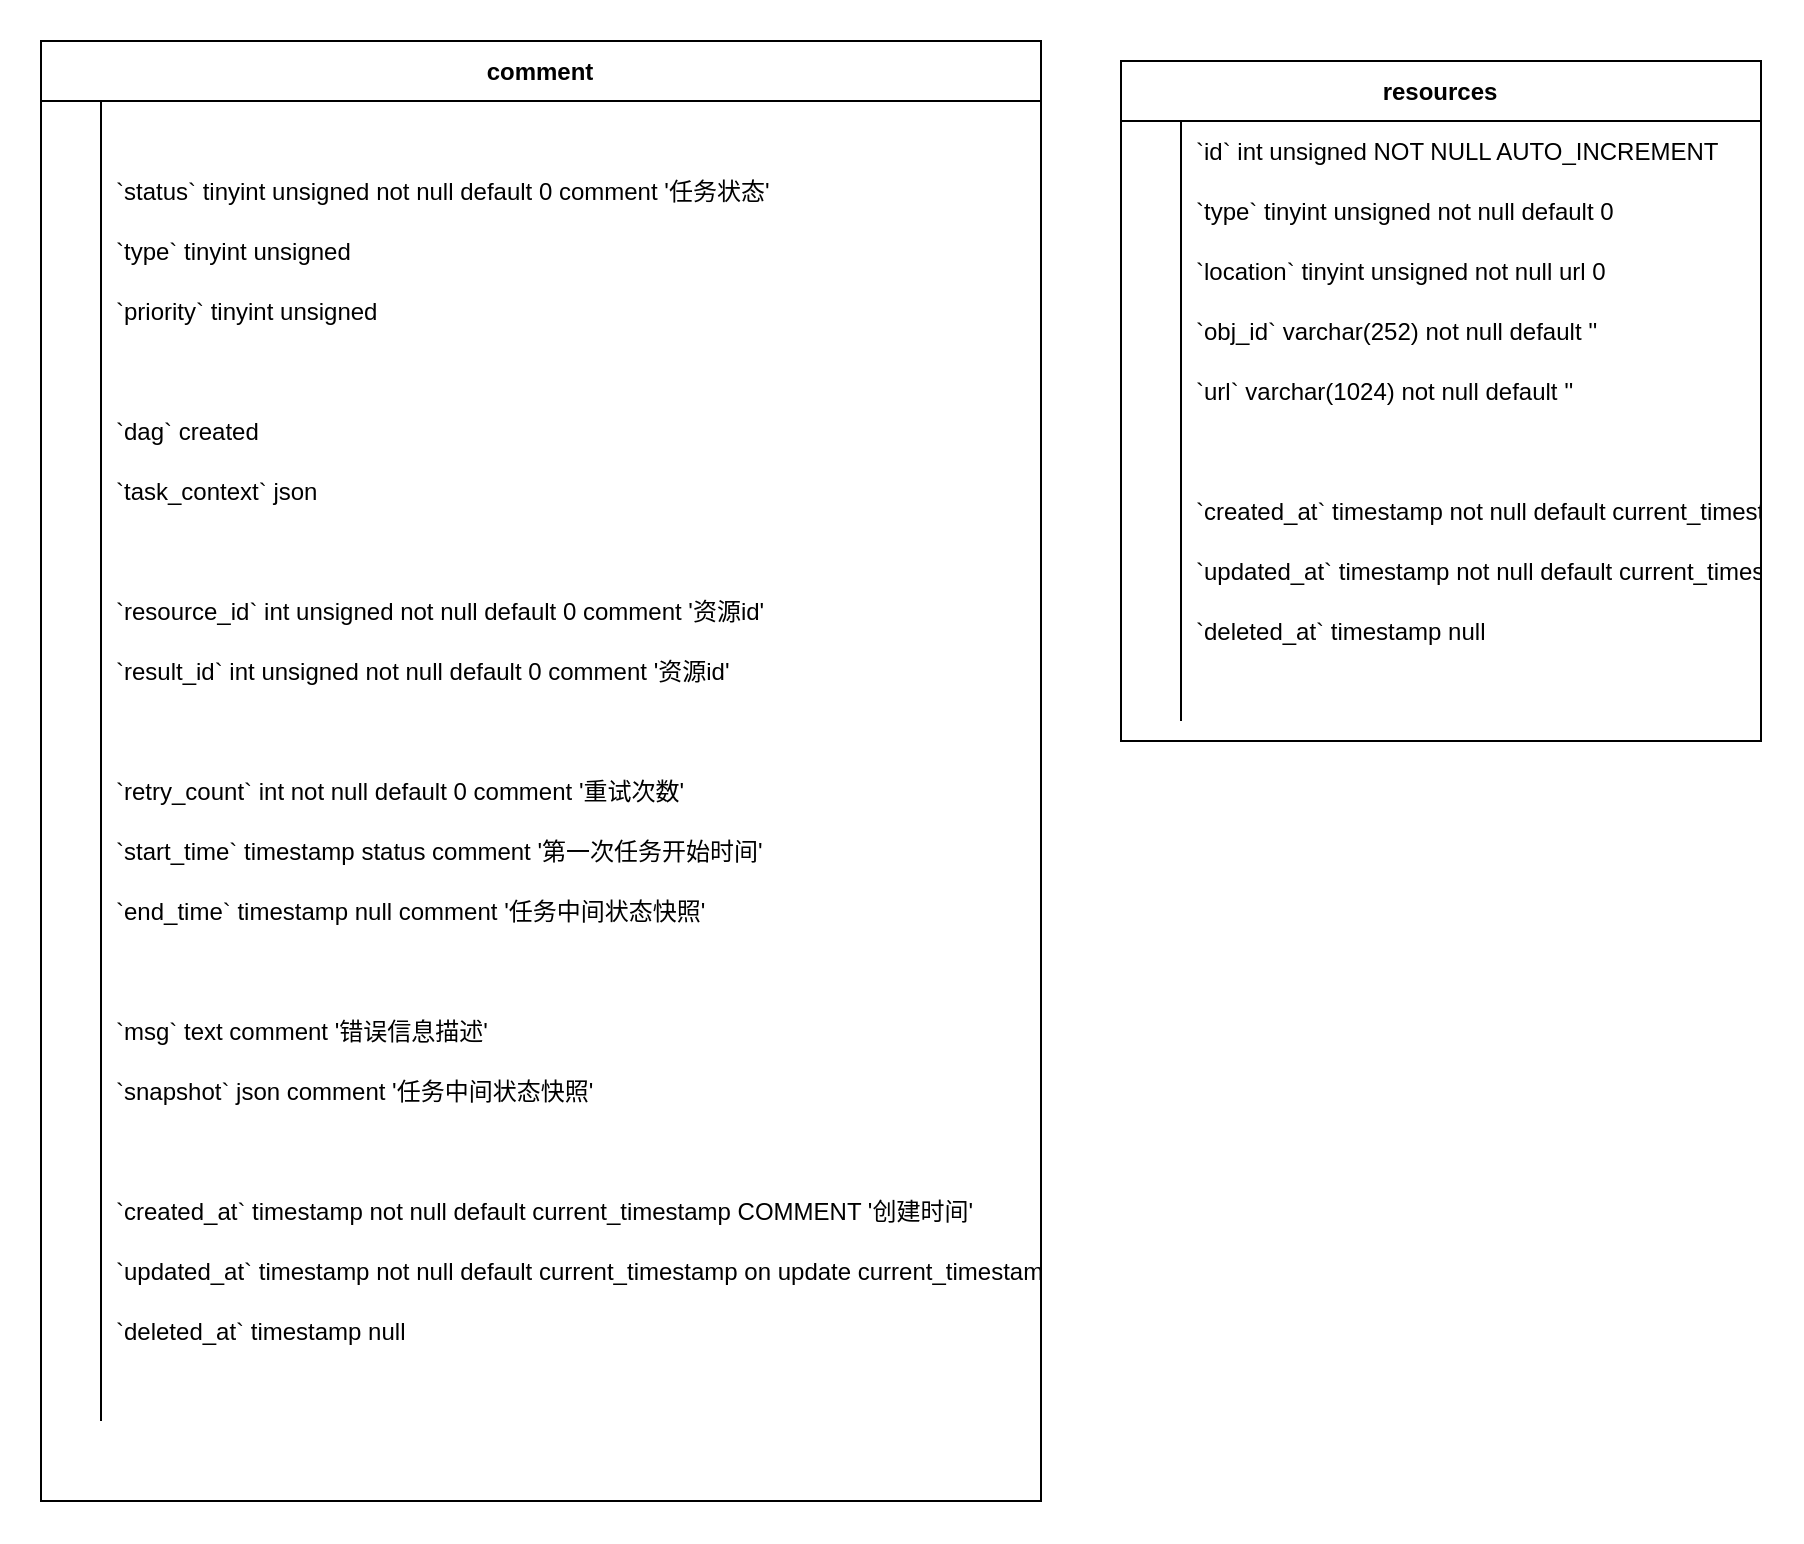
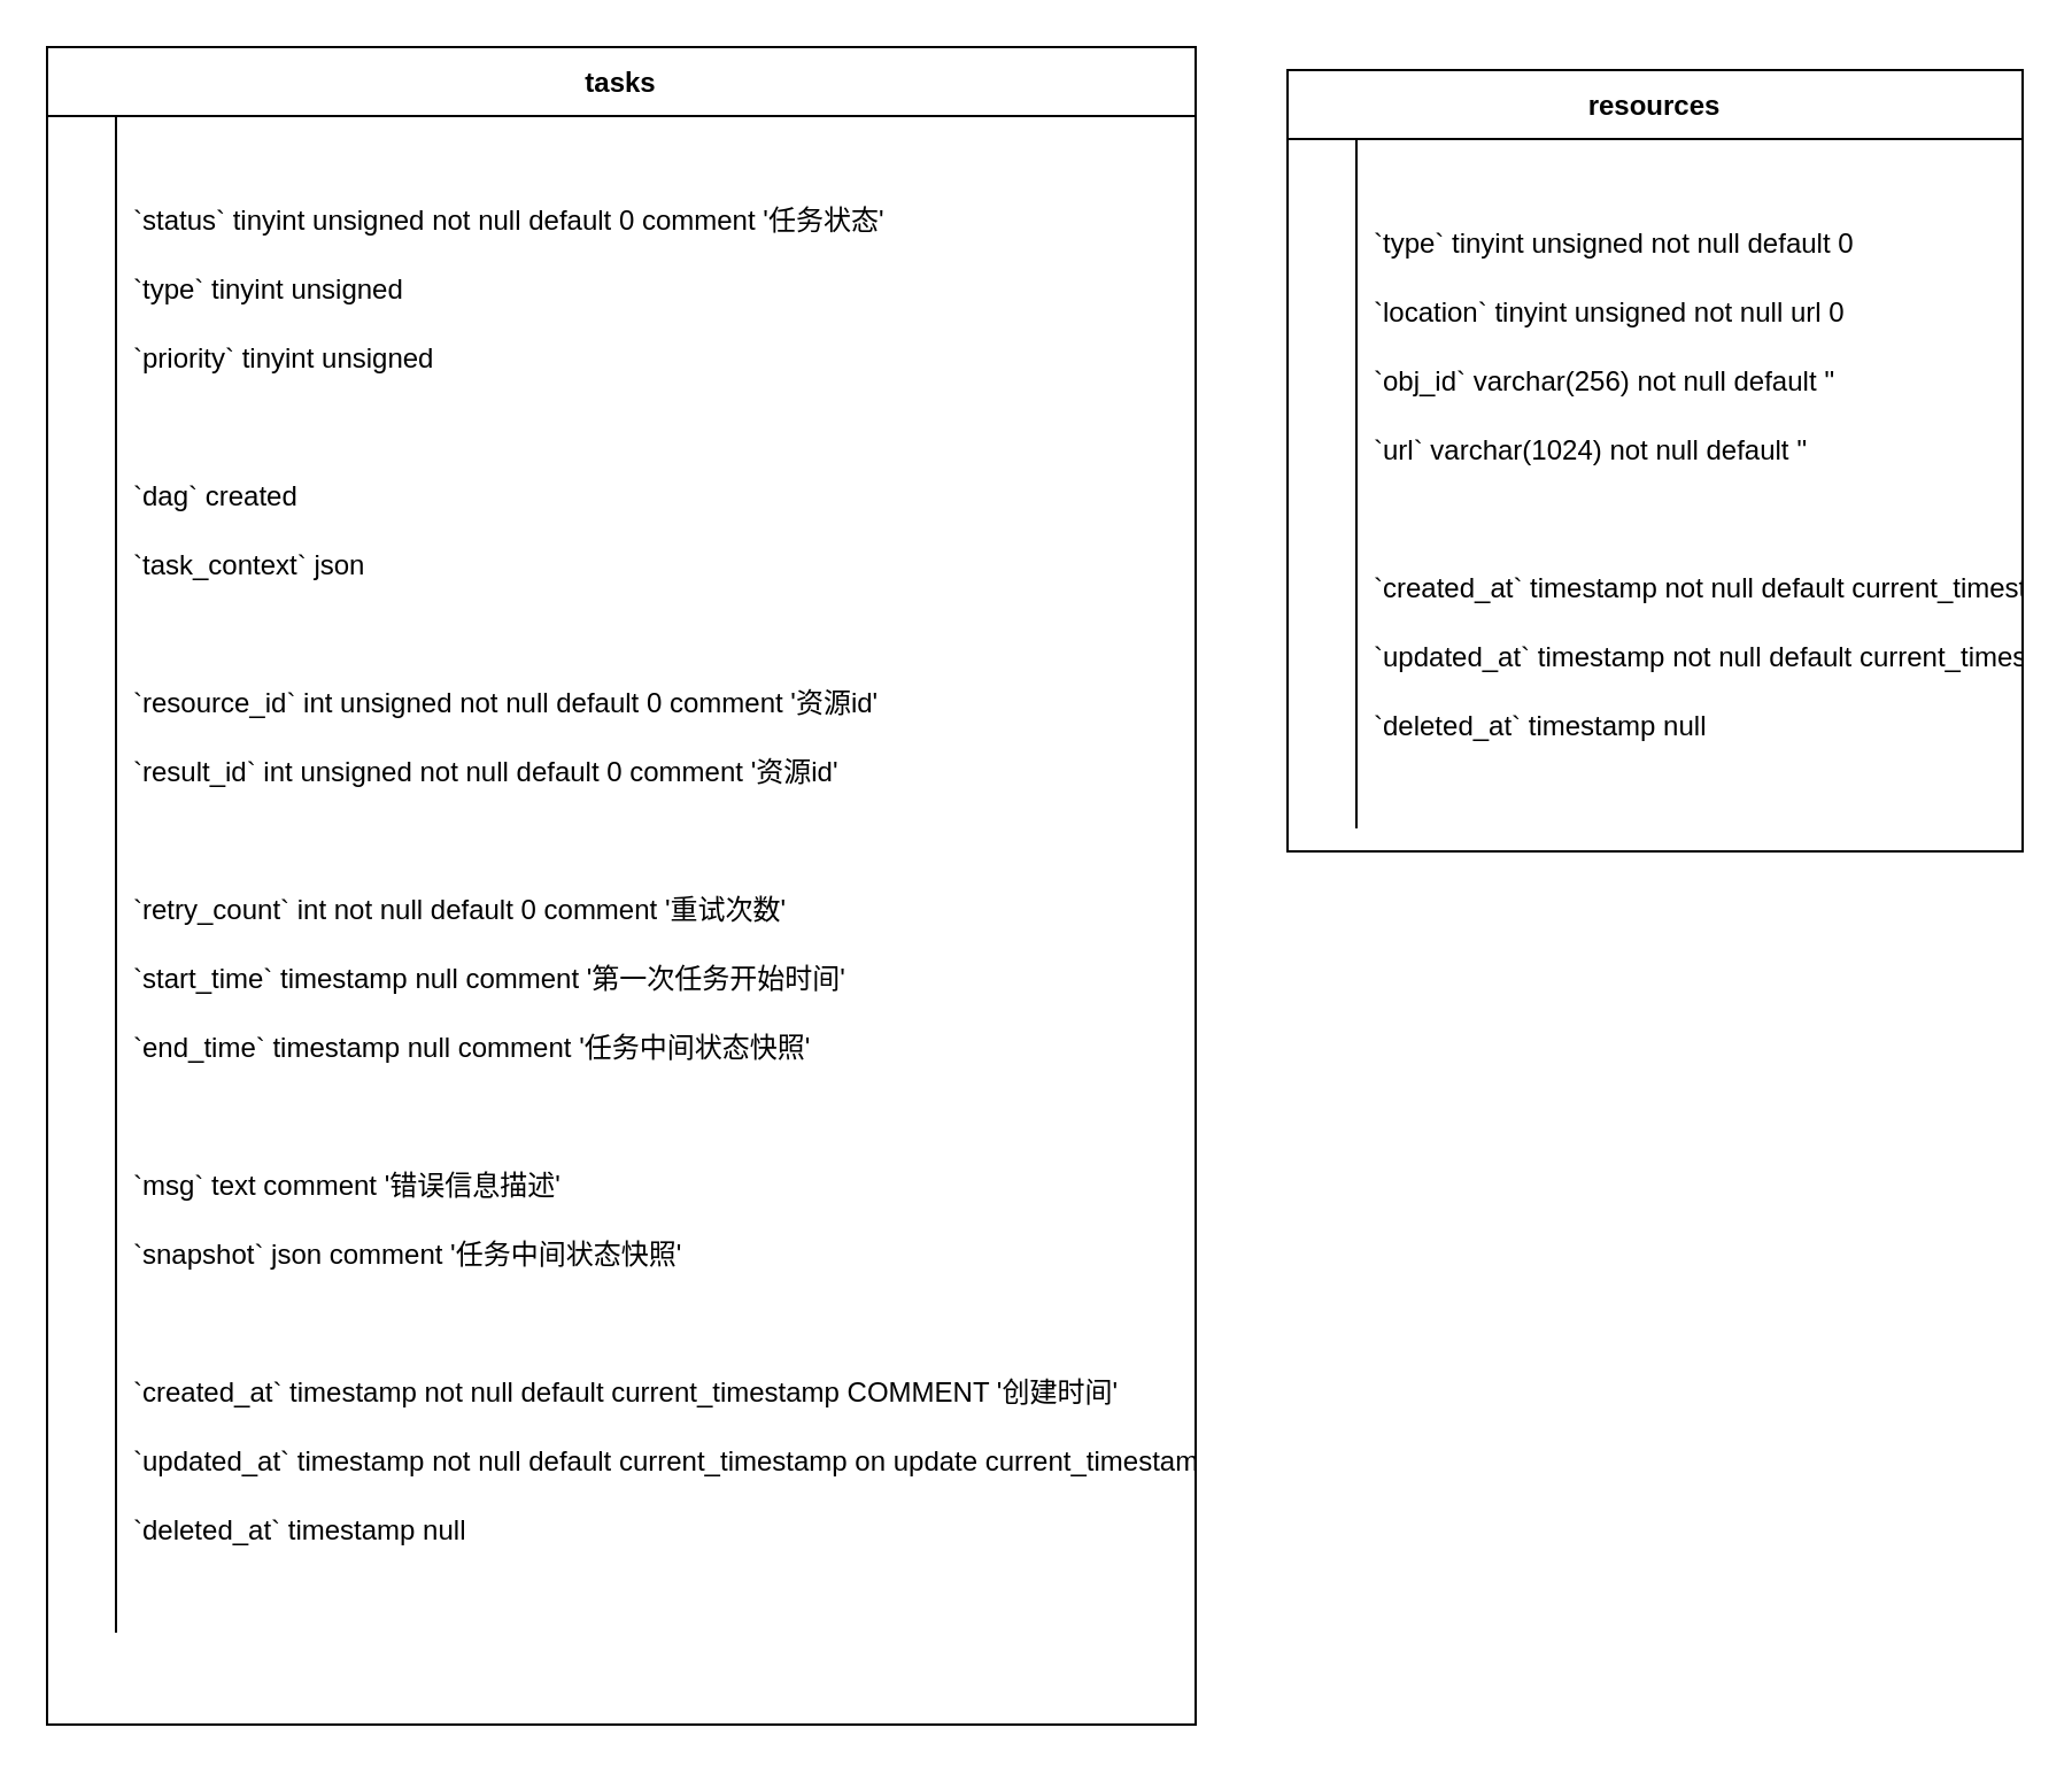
- <mxCell id="2" value="comment" style="shape=table;startSize=30;container=1;collapsible=1;childLayout=tableLayout;fixedRows=1;rowLines=0;fontStyle=1;align=center;resizeLast=1;" vertex="1" parent="1"><mxGeometry x="20" y="20" width="500" height="730" as="geometry" /></mxCell>
+ <mxCell id="2" value="tasks" style="shape=table;startSize=30;container=1;collapsible=1;childLayout=tableLayout;fixedRows=1;rowLines=0;fontStyle=1;align=center;resizeLast=1;" vertex="1" parent="1"><mxGeometry x="20" y="20" width="500" height="730" as="geometry" /></mxCell>
- <mxCell id="73" value="`id`          int unsigned     NOT NULL AUTO_INCREMENT" style="shape=partialRectangle;overflow=hidden;connectable=0;fillColor=none;top=0;left=0;bottom=0;right=0;align=left;spacingLeft=6;" vertex="1" parent="71"><mxGeometry x="30" width="290" height="30" as="geometry" /></mxCell>
- <mxCell id="82" value="`obj_id`      varchar(252)     not null default ''" style="shape=partialRectangle;overflow=hidden;connectable=0;fillColor=none;top=0;left=0;bottom=0;right=0;align=left;spacingLeft=6;" vertex="1" parent="80"><mxGeometry x="30" width="290" height="30" as="geometry" /></mxCell>
+ <mxCell id="82" value="`obj_id`      varchar(256)     not null default ''" style="shape=partialRectangle;overflow=hidden;connectable=0;fillColor=none;top=0;left=0;bottom=0;right=0;align=left;spacingLeft=6;" vertex="1" parent="80"><mxGeometry x="30" width="290" height="30" as="geometry" /></mxCell>
- <mxCell id="40" value="`start_time`       timestamp        status comment '第一次任务开始时间'" style="shape=partialRectangle;overflow=hidden;connectable=0;fillColor=none;top=0;left=0;bottom=0;right=0;align=left;spacingLeft=6;" vertex="1" parent="38"><mxGeometry x="30" width="470" height="30" as="geometry" /></mxCell>
+ <mxCell id="40" value="`start_time`       timestamp        null comment '第一次任务开始时间'" style="shape=partialRectangle;overflow=hidden;connectable=0;fillColor=none;top=0;left=0;bottom=0;right=0;align=left;spacingLeft=6;" vertex="1" parent="38"><mxGeometry x="30" width="470" height="30" as="geometry" /></mxCell>
